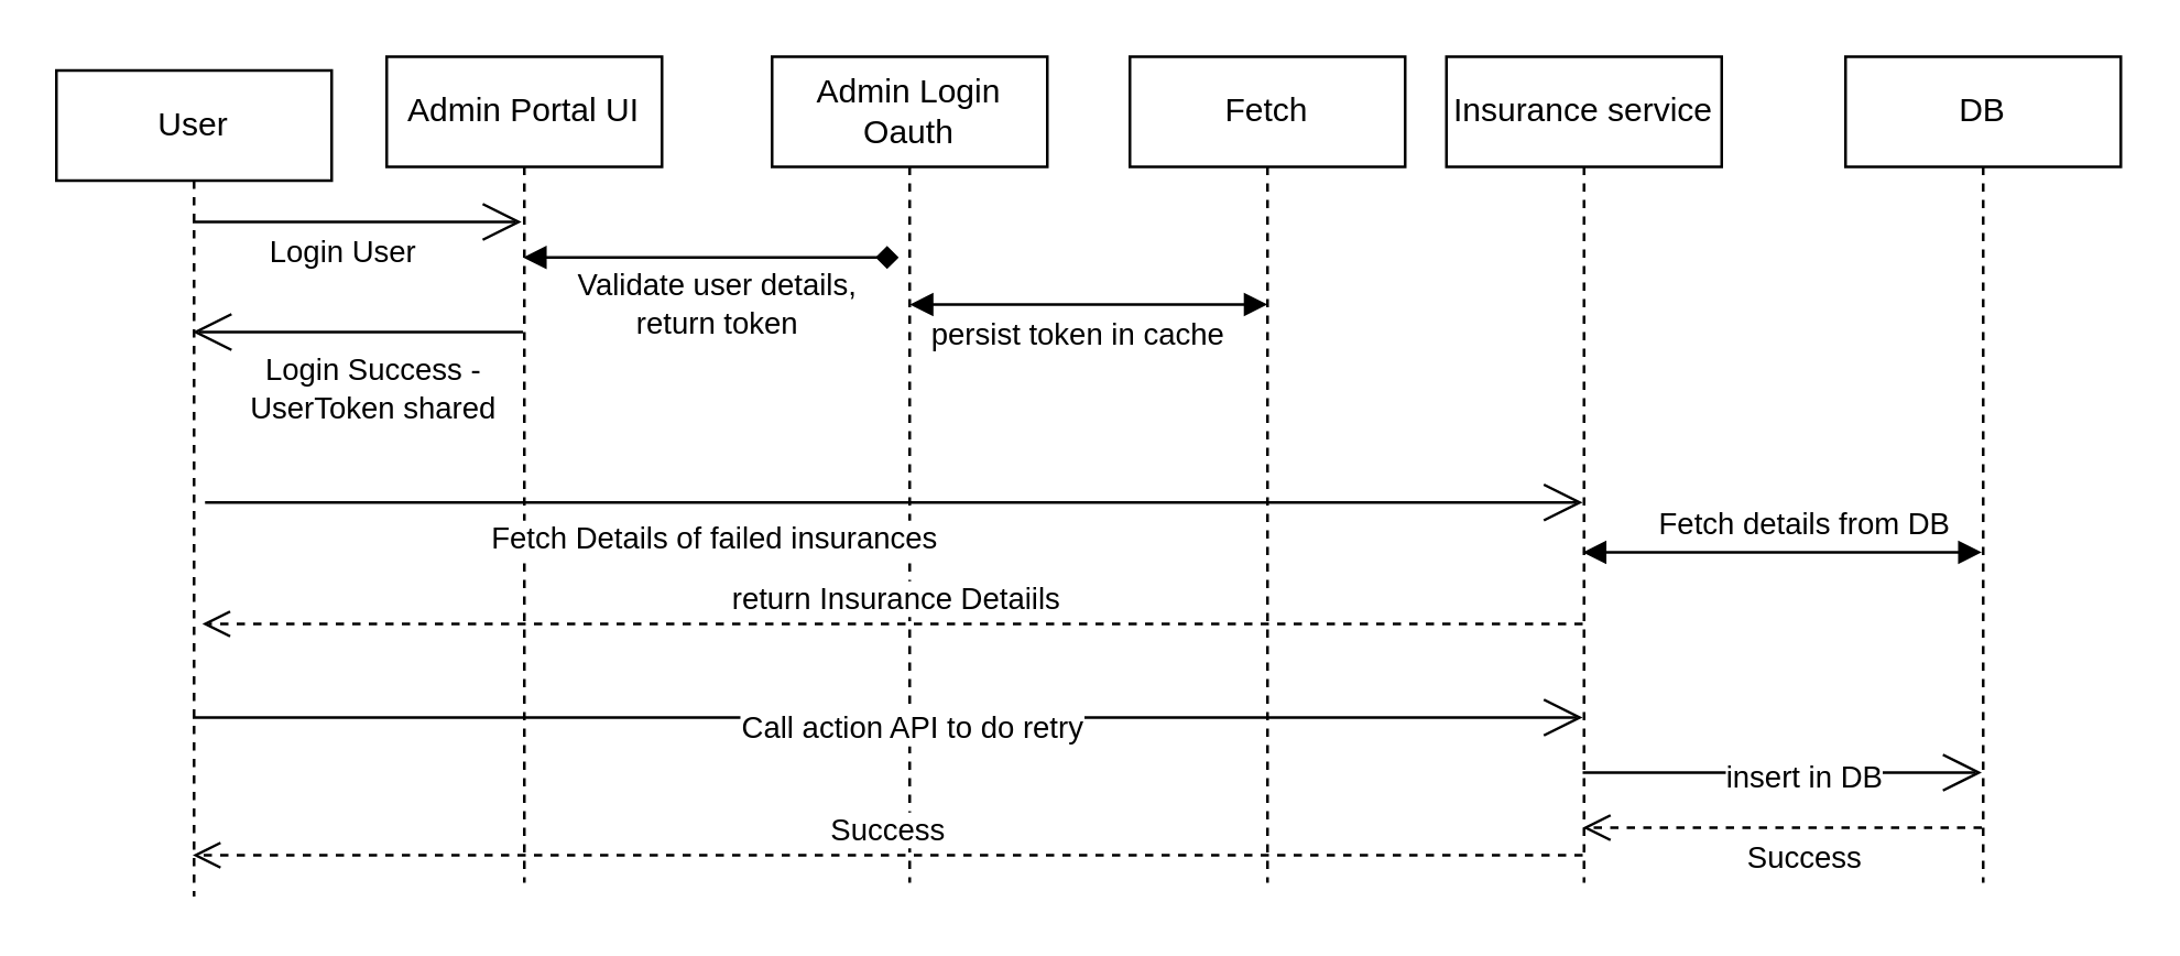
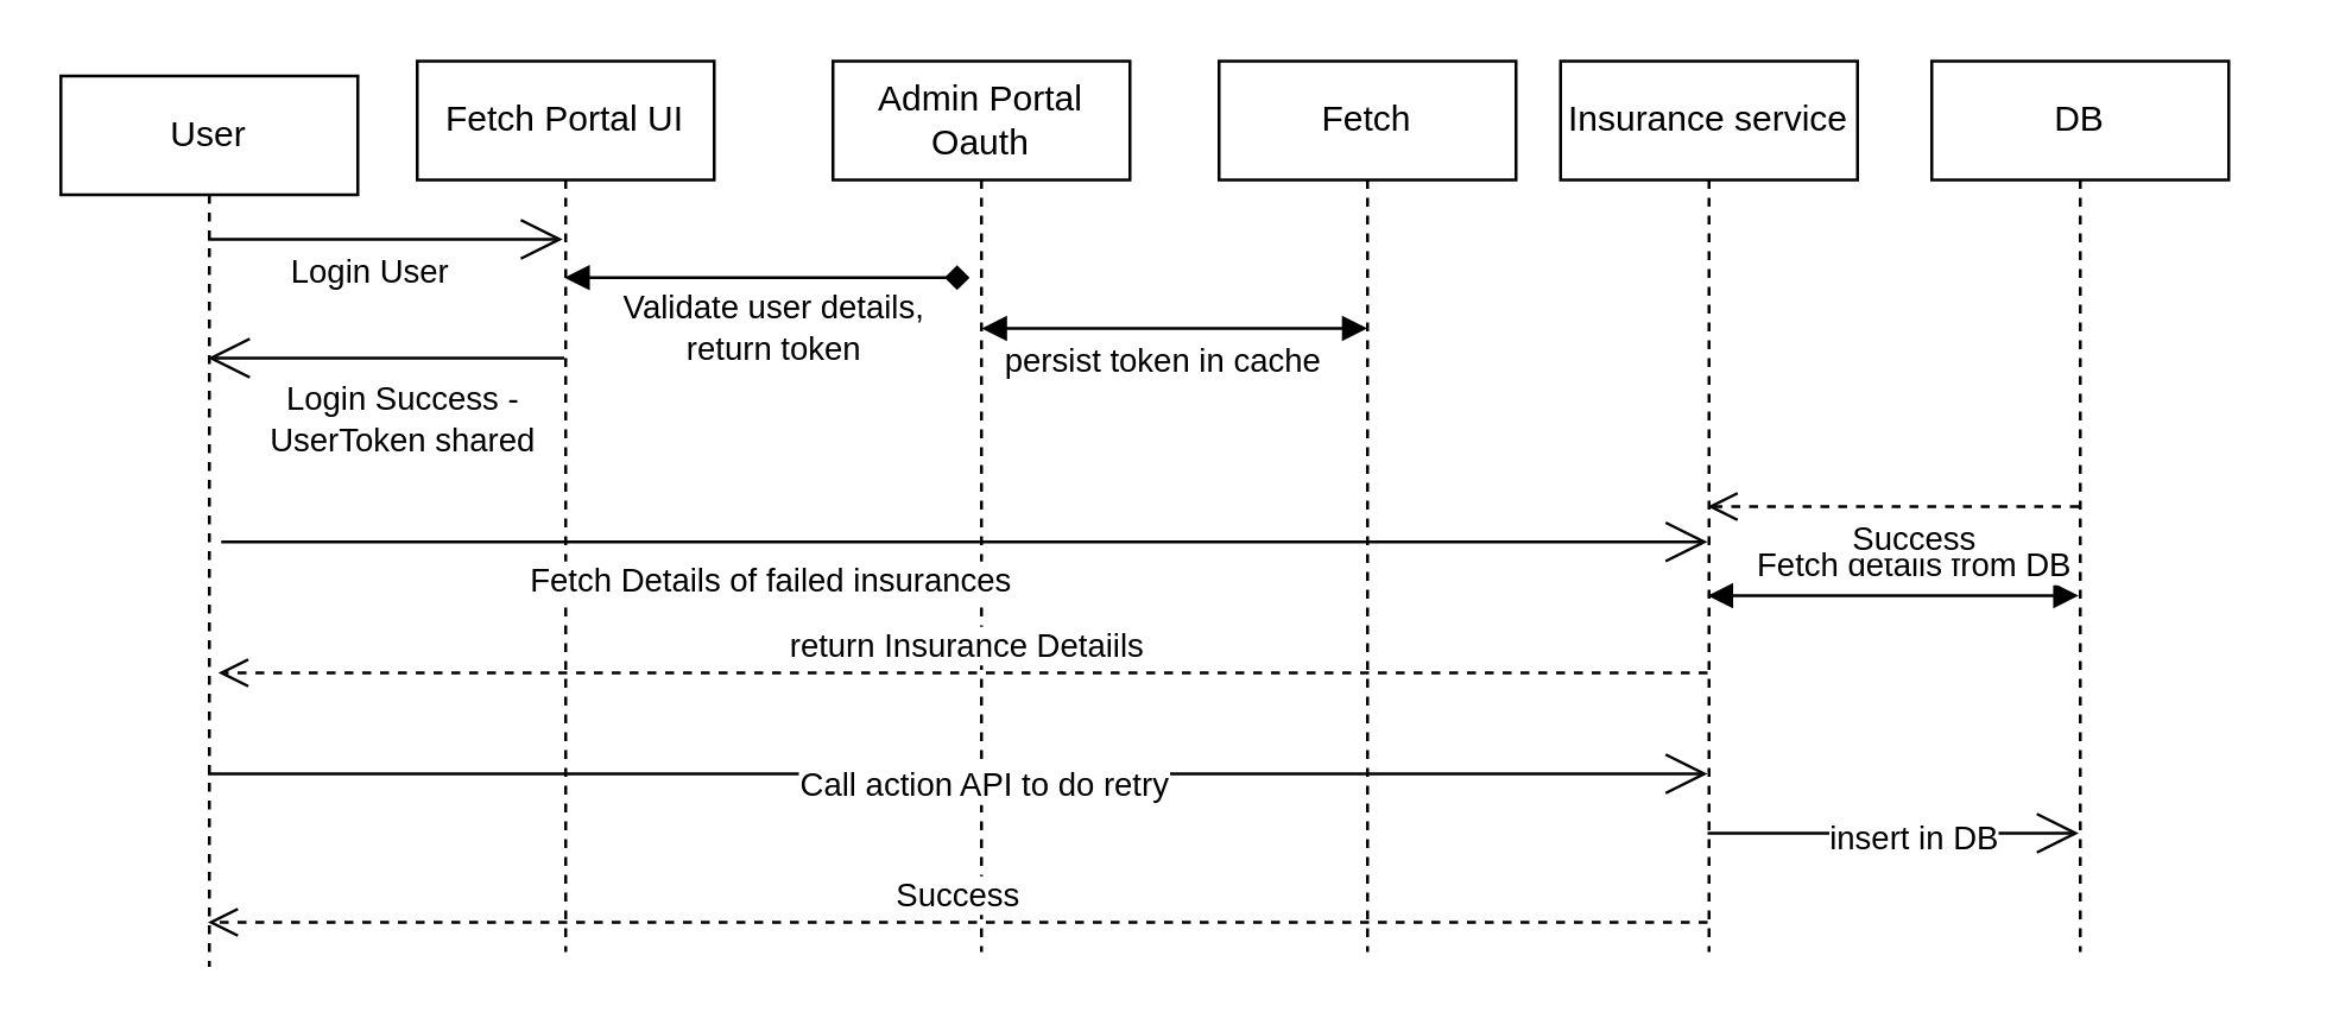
- <mxCell id="3" value="Admin Portal UI" style="shape=umlLifeline;perimeter=lifelinePerimeter;whiteSpace=wrap;html=1;container=1;dropTarget=0;collapsible=0;recursiveResize=0;outlineConnect=0;portConstraint=eastwest;newEdgeStyle={&quot;edgeStyle&quot;:&quot;elbowEdgeStyle&quot;,&quot;elbow&quot;:&quot;vertical&quot;,&quot;curved&quot;:0,&quot;rounded&quot;:0};" vertex="1" parent="1"><mxGeometry x="140" y="20" width="100" height="300" as="geometry" /></mxCell>
+ <mxCell id="3" value="Fetch Portal UI" style="shape=umlLifeline;perimeter=lifelinePerimeter;whiteSpace=wrap;html=1;container=1;dropTarget=0;collapsible=0;recursiveResize=0;outlineConnect=0;portConstraint=eastwest;newEdgeStyle={&quot;edgeStyle&quot;:&quot;elbowEdgeStyle&quot;,&quot;elbow&quot;:&quot;vertical&quot;,&quot;curved&quot;:0,&quot;rounded&quot;:0};" vertex="1" parent="1"><mxGeometry x="140" y="20" width="100" height="300" as="geometry" /></mxCell>
- <mxCell id="5" value="Admin Login Oauth" style="shape=umlLifeline;perimeter=lifelinePerimeter;whiteSpace=wrap;html=1;container=1;dropTarget=0;collapsible=0;recursiveResize=0;outlineConnect=0;portConstraint=eastwest;newEdgeStyle={&quot;edgeStyle&quot;:&quot;elbowEdgeStyle&quot;,&quot;elbow&quot;:&quot;vertical&quot;,&quot;curved&quot;:0,&quot;rounded&quot;:0};" vertex="1" parent="1"><mxGeometry x="280" y="20" width="100" height="300" as="geometry" /></mxCell>
+ <mxCell id="5" value="Admin Portal Oauth" style="shape=umlLifeline;perimeter=lifelinePerimeter;whiteSpace=wrap;html=1;container=1;dropTarget=0;collapsible=0;recursiveResize=0;outlineConnect=0;portConstraint=eastwest;newEdgeStyle={&quot;edgeStyle&quot;:&quot;elbowEdgeStyle&quot;,&quot;elbow&quot;:&quot;vertical&quot;,&quot;curved&quot;:0,&quot;rounded&quot;:0};" vertex="1" parent="1"><mxGeometry x="280" y="20" width="100" height="300" as="geometry" /></mxCell>
- <mxCell id="7" value="DB" style="shape=umlLifeline;perimeter=lifelinePerimeter;whiteSpace=wrap;html=1;container=1;dropTarget=0;collapsible=0;recursiveResize=0;outlineConnect=0;portConstraint=eastwest;newEdgeStyle={&quot;edgeStyle&quot;:&quot;elbowEdgeStyle&quot;,&quot;elbow&quot;:&quot;vertical&quot;,&quot;curved&quot;:0,&quot;rounded&quot;:0};" vertex="1" parent="1"><mxGeometry x="670" y="20" width="100" height="300" as="geometry" /></mxCell>
+ <mxCell id="7" value="DB" style="shape=umlLifeline;perimeter=lifelinePerimeter;whiteSpace=wrap;html=1;container=1;dropTarget=0;collapsible=0;recursiveResize=0;outlineConnect=0;portConstraint=eastwest;newEdgeStyle={&quot;edgeStyle&quot;:&quot;elbowEdgeStyle&quot;,&quot;elbow&quot;:&quot;vertical&quot;,&quot;curved&quot;:0,&quot;rounded&quot;:0};" vertex="1" parent="1"><mxGeometry x="650" y="20" width="100" height="300" as="geometry" /></mxCell>
